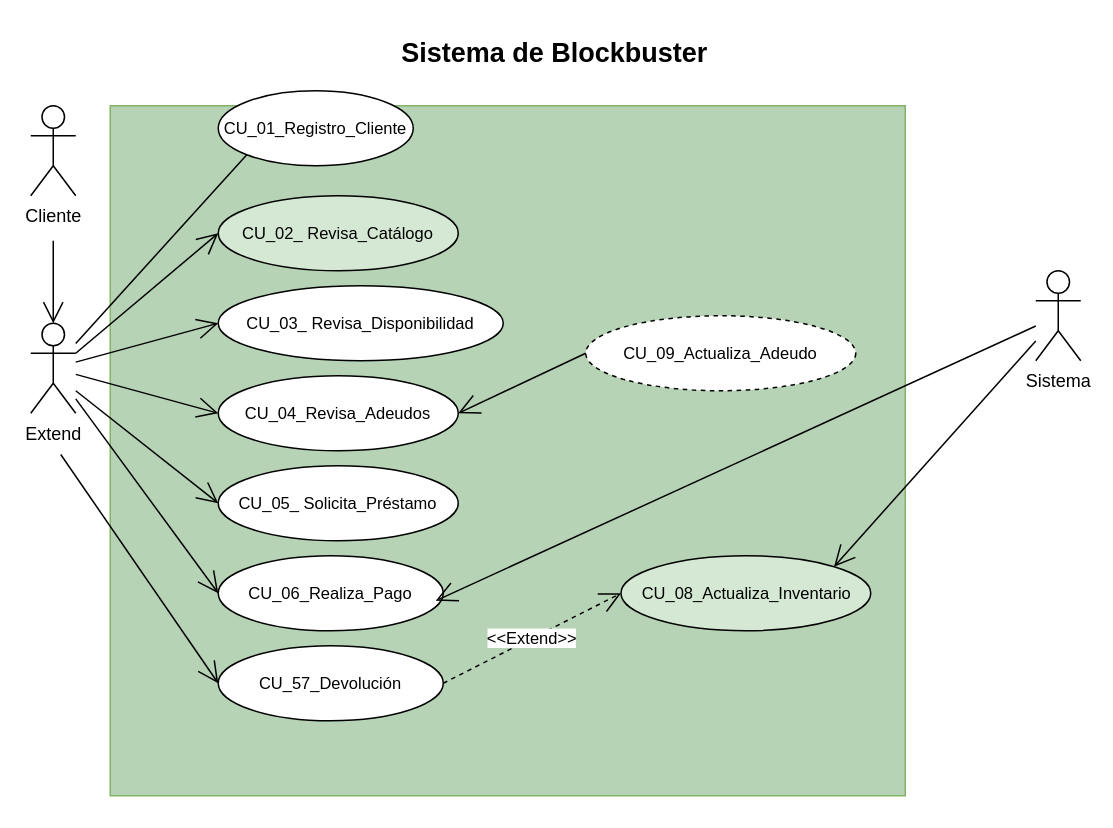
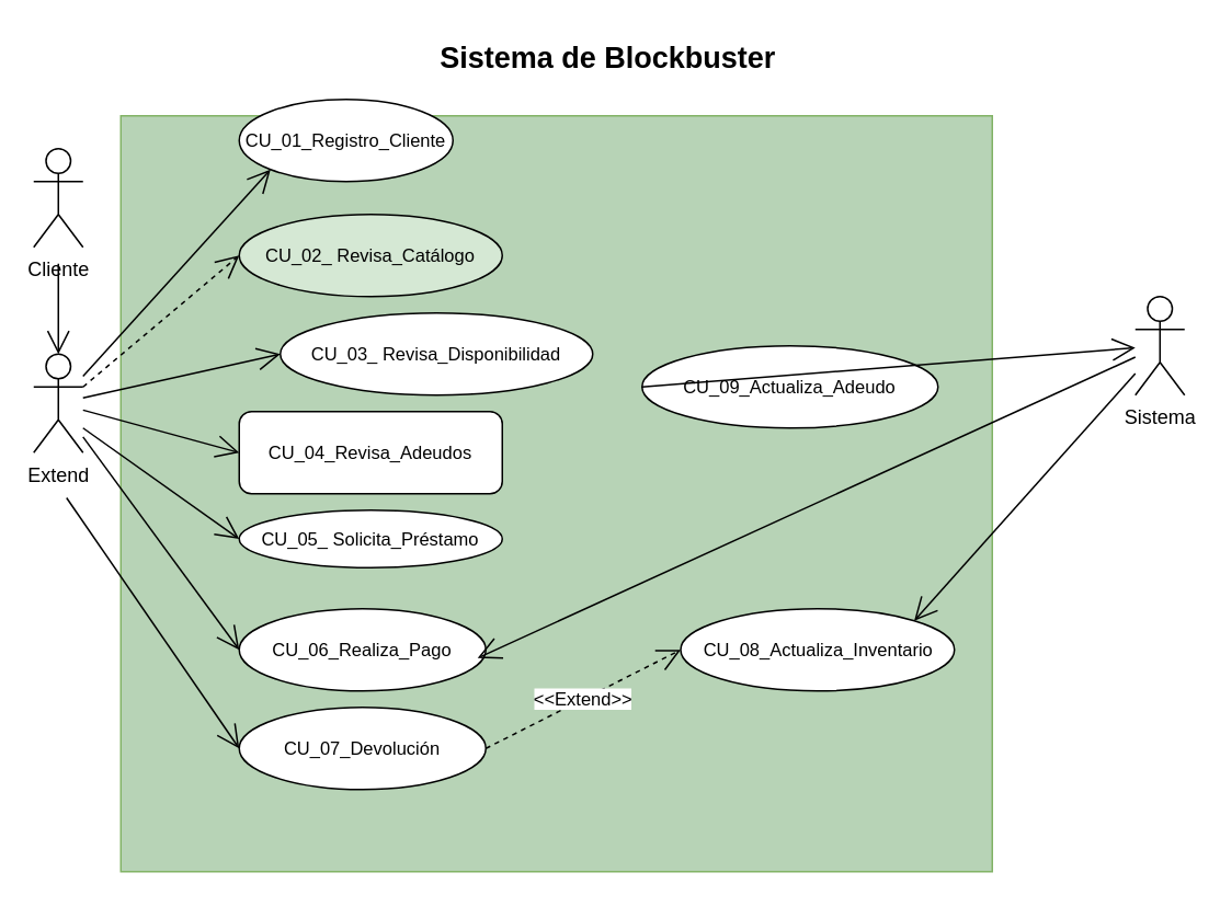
- <mxCell id="2" value="Cliente" style="shape=umlActor;verticalLabelPosition=bottom;verticalAlign=top;html=1;outlineConnect=0;" parent="1" vertex="1"><mxGeometry x="20" y="70" width="30" height="60" as="geometry" /></mxCell>
+ <mxCell id="2" value="Cliente" style="shape=umlActor;verticalLabelPosition=bottom;verticalAlign=top;html=1;outlineConnect=0;" parent="1" vertex="1"><mxGeometry x="20" y="90" width="30" height="60" as="geometry" /></mxCell>
- <mxCell id="14" value="" style="endArrow=none;endFill=1;endSize=12;html=1;rounded=0;entryX=0;entryY=1;entryDx=0;entryDy=0;" parent="1" source="7" target="4" edge="1"><mxGeometry width="160" relative="1" as="geometry"><mxPoint x="260" y="280" as="sourcePoint" /><mxPoint x="420" y="280" as="targetPoint" /></mxGeometry></mxCell>
+ <mxCell id="14" value="" style="endArrow=open;endFill=1;endSize=12;html=1;rounded=0;entryX=0;entryY=1;entryDx=0;entryDy=0;" parent="1" source="7" target="4" edge="1"><mxGeometry width="160" relative="1" as="geometry"><mxPoint x="260" y="280" as="sourcePoint" /><mxPoint x="420" y="280" as="targetPoint" /></mxGeometry></mxCell>
- <mxCell id="15" value="" style="endArrow=open;endFill=1;endSize=12;html=1;rounded=0;entryX=0;entryY=0.5;entryDx=0;entryDy=0;exitX=1;exitY=0.333;exitDx=0;exitDy=0;exitPerimeter=0;" parent="1" source="7" target="5" edge="1"><mxGeometry width="160" relative="1" as="geometry"><mxPoint x="60" y="236" as="sourcePoint" /><mxPoint x="149" y="123" as="targetPoint" /></mxGeometry></mxCell>
+ <mxCell id="15" value="" style="endArrow=open;endFill=1;endSize=12;html=1;rounded=0;entryX=0;entryY=0.5;entryDx=0;entryDy=0;exitX=1;exitY=0.333;exitDx=0;exitDy=0;exitPerimeter=0;dashed=1;" parent="1" source="7" target="5" edge="1"><mxGeometry width="160" relative="1" as="geometry"><mxPoint x="60" y="236" as="sourcePoint" /><mxPoint x="149" y="123" as="targetPoint" /></mxGeometry></mxCell>
- <mxCell id="6" value="&lt;font style=&quot;font-size: 11px;&quot;&gt;CU_03_ Revisa_Disponibilidad&lt;/font&gt;" style="ellipse;whiteSpace=wrap;html=1;" parent="1" vertex="1"><mxGeometry x="145" y="190" width="190" height="50" as="geometry" /></mxCell>
+ <mxCell id="6" value="&lt;font style=&quot;font-size: 11px;&quot;&gt;CU_03_ Revisa_Disponibilidad&lt;/font&gt;" style="ellipse;whiteSpace=wrap;html=1;" parent="1" vertex="1"><mxGeometry x="170" y="190" width="190" height="50" as="geometry" /></mxCell>
- <mxCell id="12" value="&lt;font style=&quot;font-size: 11px;&quot;&gt;CU_09_Actualiza_Adeudo&lt;/font&gt;" style="ellipse;whiteSpace=wrap;html=1;dashed=1;" parent="1" vertex="1"><mxGeometry x="390" y="210" width="180" height="50" as="geometry" /></mxCell>
+ <mxCell id="12" value="&lt;font style=&quot;font-size: 11px;&quot;&gt;CU_09_Actualiza_Adeudo&lt;/font&gt;" style="ellipse;whiteSpace=wrap;html=1;" parent="1" vertex="1"><mxGeometry x="390" y="210" width="180" height="50" as="geometry" /></mxCell>
- <mxCell id="25" value="" style="endArrow=open;endFill=1;endSize=12;html=1;rounded=0;entryX=1;entryY=0.5;entryDx=0;entryDy=0;exitX=0;exitY=0.5;exitDx=0;exitDy=0;" parent="1" source="12" target="9" edge="1"><mxGeometry width="160" relative="1" as="geometry"><mxPoint x="390" y="206.5" as="sourcePoint" /><mxPoint x="290" y="263.5" as="targetPoint" /></mxGeometry></mxCell>
+ <mxCell id="25" value="" style="endArrow=open;endFill=1;endSize=12;html=1;rounded=0;exitX=0;exitY=0.5;exitDx=0;exitDy=0;" parent="1" source="12" target="21" edge="1"><mxGeometry width="160" relative="1" as="geometry"><mxPoint x="390" y="206.5" as="sourcePoint" /><mxPoint x="290" y="263.5" as="targetPoint" /></mxGeometry></mxCell>
- <mxCell id="9" value="&lt;font style=&quot;font-size: 11px;&quot;&gt;CU_04_Revisa_Adeudos&lt;/font&gt;" style="ellipse;whiteSpace=wrap;html=1;" parent="1" vertex="1"><mxGeometry x="145" y="250" width="160" height="50" as="geometry" /></mxCell>
+ <mxCell id="9" value="&lt;font style=&quot;font-size: 11px;&quot;&gt;CU_04_Revisa_Adeudos&lt;/font&gt;" style="whiteSpace=wrap;html=1;rounded=1;" parent="1" vertex="1"><mxGeometry x="145" y="250" width="160" height="50" as="geometry" /></mxCell>
- <mxCell id="8" value="&lt;font style=&quot;font-size: 11px;&quot;&gt;CU_05_ Solicita_Préstamo&lt;/font&gt;" style="ellipse;whiteSpace=wrap;html=1;" parent="1" vertex="1"><mxGeometry x="145" y="310" width="160" height="50" as="geometry" /></mxCell>
+ <mxCell id="8" value="&lt;font style=&quot;font-size: 11px;&quot;&gt;CU_05_ Solicita_Préstamo&lt;/font&gt;" style="ellipse;whiteSpace=wrap;html=1;" parent="1" vertex="1"><mxGeometry x="145" y="310" width="160" height="35" as="geometry" /></mxCell>
- <mxCell id="13" value="&lt;font style=&quot;font-size: 11px;&quot;&gt;CU_08_Actualiza_Inventario&lt;/font&gt;" style="ellipse;whiteSpace=wrap;html=1;fillColor=#d5e8d4;" parent="1" vertex="1"><mxGeometry x="413.5" y="370" width="166.5" height="50" as="geometry" /></mxCell>
+ <mxCell id="13" value="&lt;font style=&quot;font-size: 11px;&quot;&gt;CU_08_Actualiza_Inventario&lt;/font&gt;" style="ellipse;whiteSpace=wrap;html=1;" parent="1" vertex="1"><mxGeometry x="413.5" y="370" width="166.5" height="50" as="geometry" /></mxCell>
- <mxCell id="11" value="&lt;font style=&quot;font-size: 11px;&quot;&gt;CU_57_Devolución&lt;/font&gt;" style="ellipse;whiteSpace=wrap;html=1;" parent="1" vertex="1"><mxGeometry x="145" y="430" width="150" height="50" as="geometry" /></mxCell>
+ <mxCell id="11" value="&lt;font style=&quot;font-size: 11px;&quot;&gt;CU_07_Devolución&lt;/font&gt;" style="ellipse;whiteSpace=wrap;html=1;" parent="1" vertex="1"><mxGeometry x="145" y="430" width="150" height="50" as="geometry" /></mxCell>
